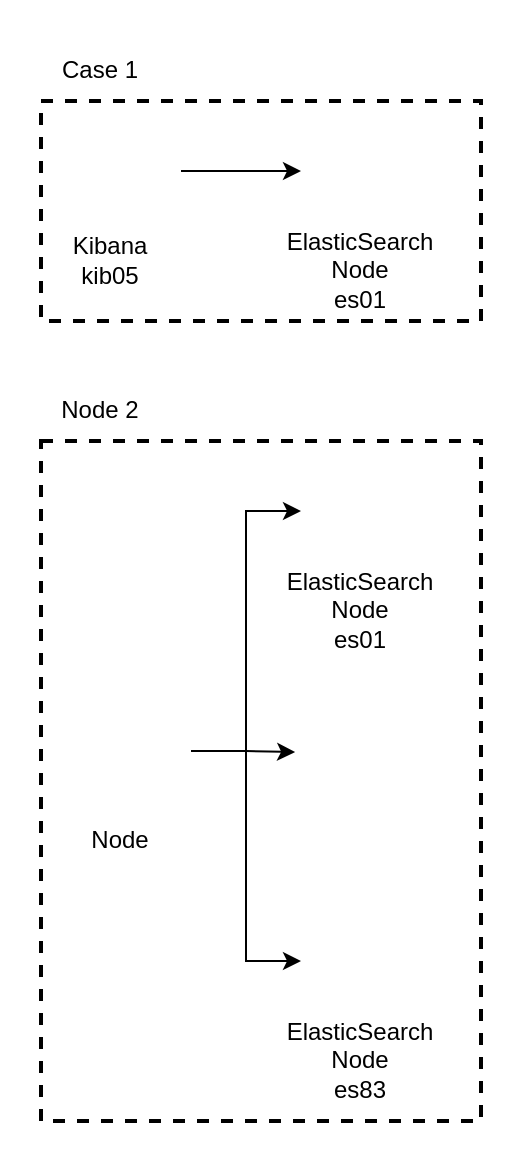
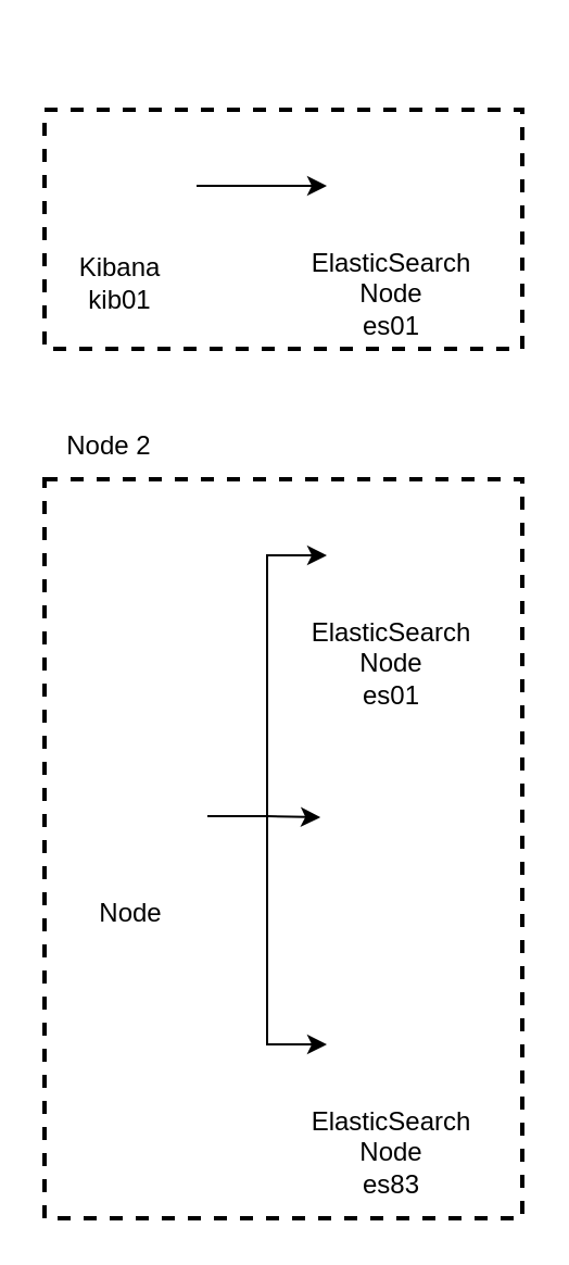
- <mxCell id="2" value="Case 1" style="text;html=1;strokeColor=none;fillColor=none;align=center;verticalAlign=middle;whiteSpace=wrap;rounded=0;" vertex="1" parent="1"><mxGeometry x="20" y="20" width="60" height="30" as="geometry" /></mxCell>
- <mxCell id="7" value="Kibana&lt;br&gt;kib05" style="text;html=1;strokeColor=none;fillColor=none;align=center;verticalAlign=middle;whiteSpace=wrap;rounded=0;" vertex="1" parent="1"><mxGeometry x="25" y="115" width="60" height="30" as="geometry" /></mxCell>
+ <mxCell id="7" value="Kibana&lt;br&gt;kib01" style="text;html=1;strokeColor=none;fillColor=none;align=center;verticalAlign=middle;whiteSpace=wrap;rounded=0;" vertex="1" parent="1"><mxGeometry x="25" y="115" width="60" height="30" as="geometry" /></mxCell>
